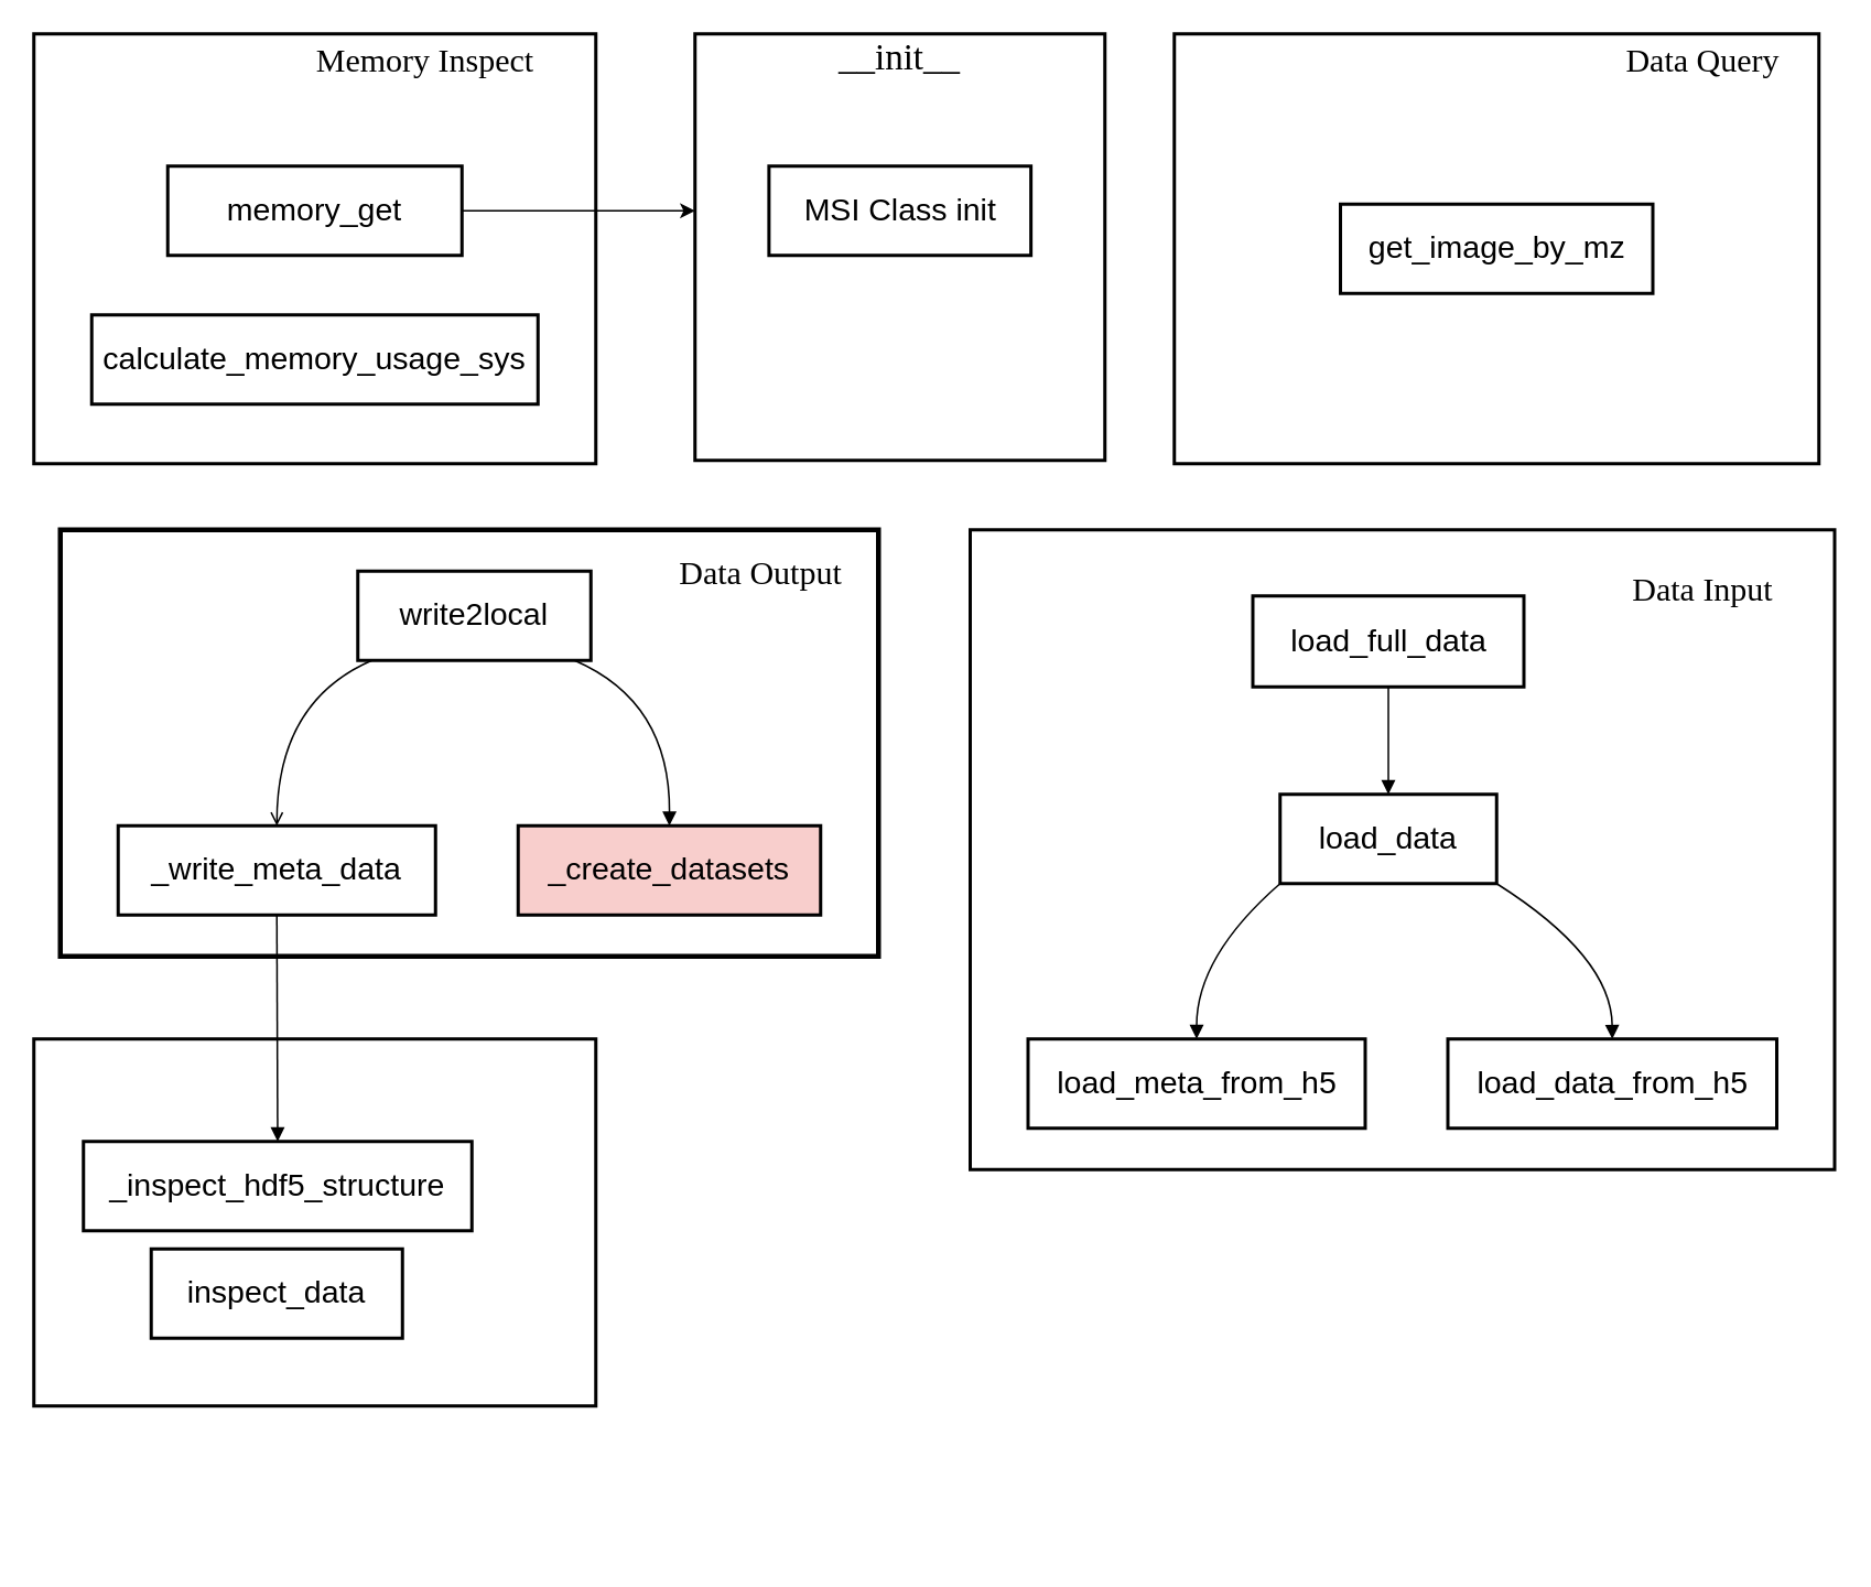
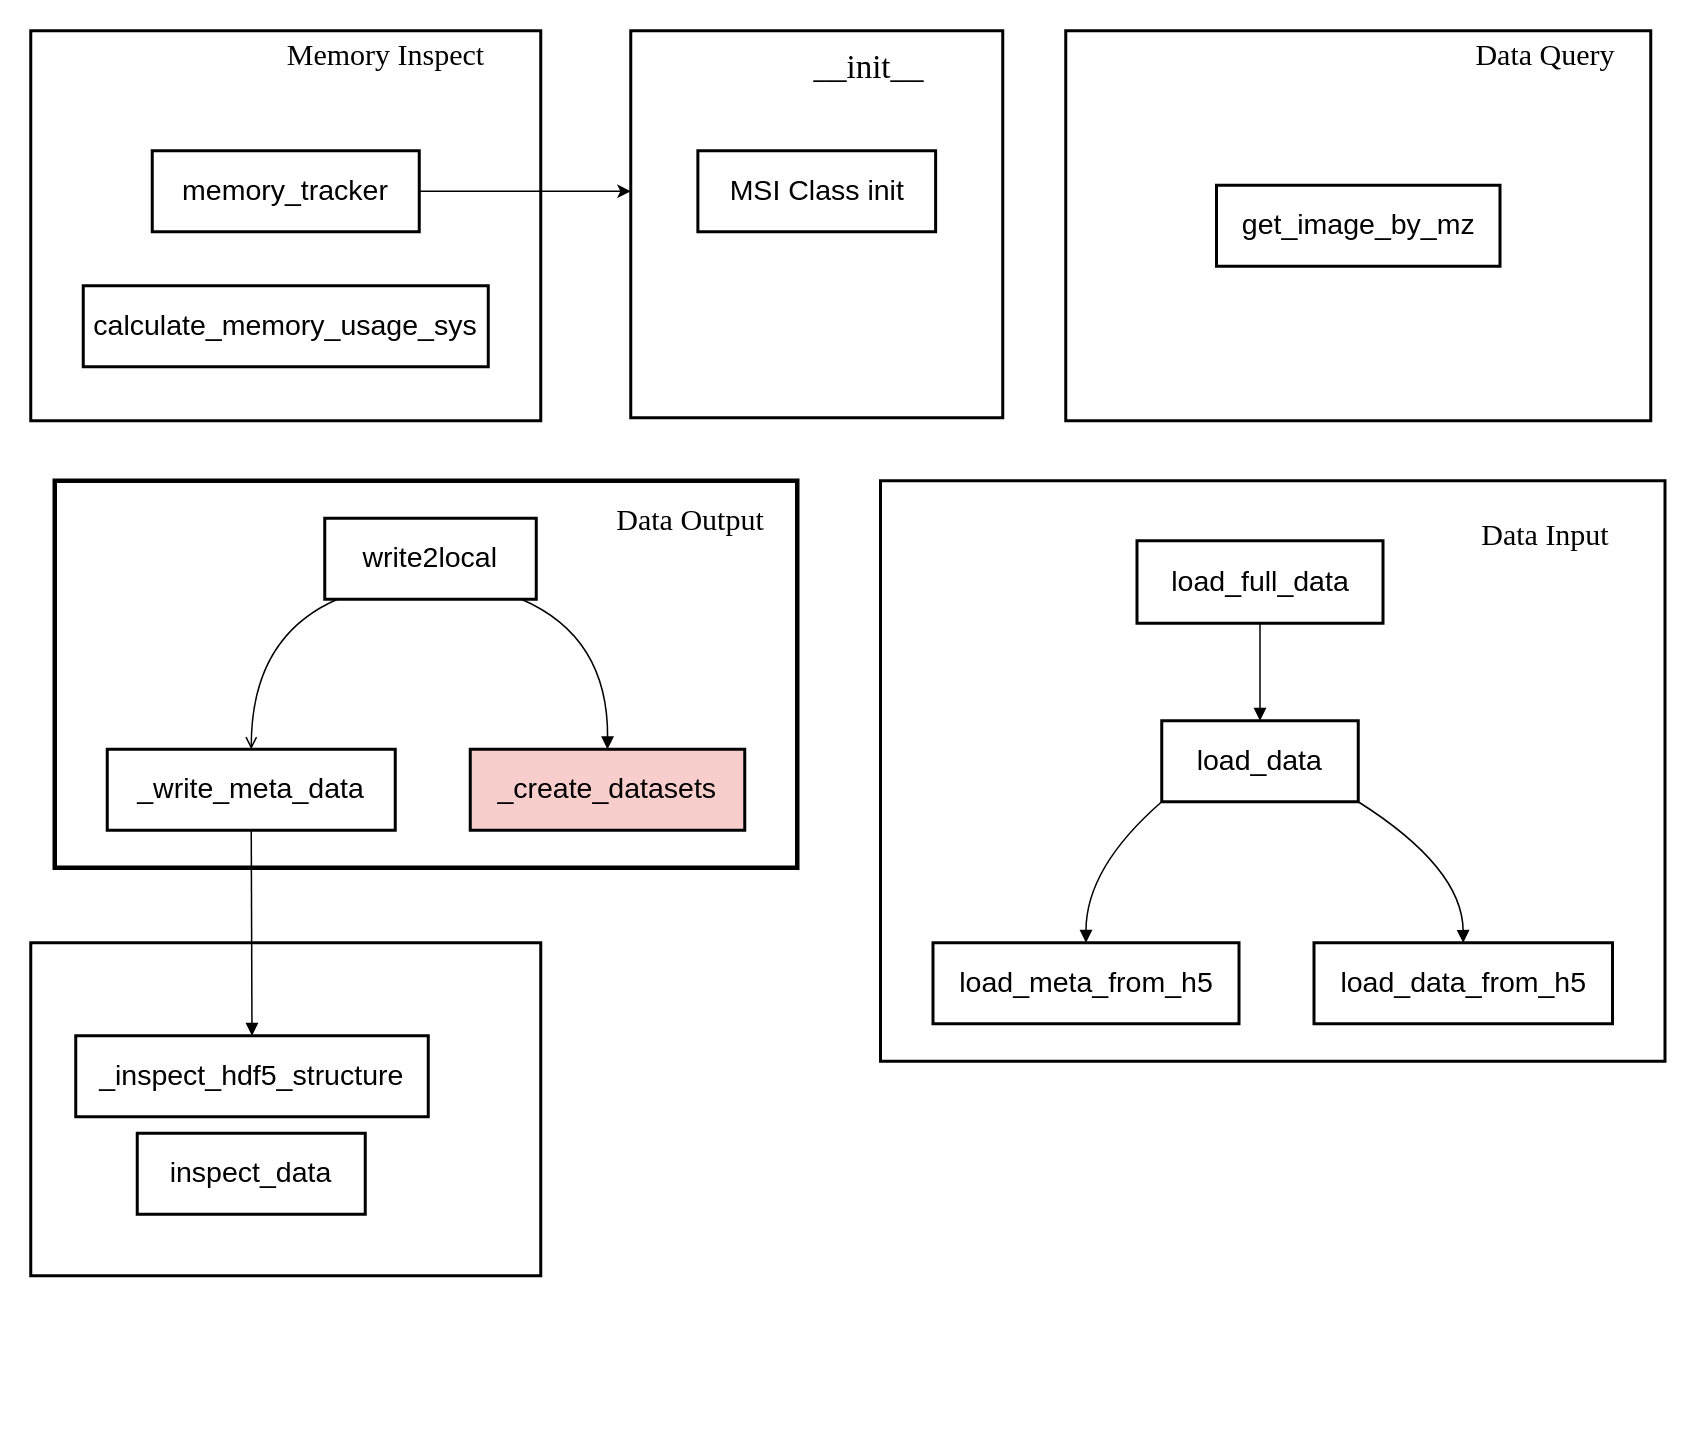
- <mxCell id="31" value="&lt;span style=&quot;font-family: &amp;quot;Comic Sans MS&amp;quot;; font-style: normal; font-variant-ligatures: normal; font-variant-caps: normal; font-weight: 400; letter-spacing: normal; orphans: 2; text-align: center; text-indent: 0px; text-transform: none; widows: 2; word-spacing: 0px; -webkit-text-stroke-width: 0px; white-space: normal; text-decoration-thickness: initial; text-decoration-style: initial; text-decoration-color: initial; float: none; display: inline !important;&quot;&gt;__init__&lt;/span&gt;" style="text;html=1;align=center;verticalAlign=middle;whiteSpace=wrap;rounded=0;fontColor=default;labelBackgroundColor=default;fontSize=22;" parent="1" vertex="1"><mxGeometry x="474" y="20" width="140" height="30" as="geometry" /></mxCell>
+ <mxCell id="31" value="&lt;span style=&quot;font-family: &amp;quot;Comic Sans MS&amp;quot;; font-style: normal; font-variant-ligatures: normal; font-variant-caps: normal; font-weight: 400; letter-spacing: normal; orphans: 2; text-align: center; text-indent: 0px; text-transform: none; widows: 2; word-spacing: 0px; -webkit-text-stroke-width: 0px; white-space: normal; text-decoration-thickness: initial; text-decoration-style: initial; text-decoration-color: initial; float: none; display: inline !important;&quot;&gt;__init__&lt;/span&gt;" style="text;html=1;align=center;verticalAlign=middle;whiteSpace=wrap;rounded=0;fontColor=default;labelBackgroundColor=default;fontSize=22;" parent="1" vertex="1"><mxGeometry x="509" y="30" width="140" height="30" as="geometry" /></mxCell>
- <mxCell id="9" value="memory_get" style="whiteSpace=wrap;strokeWidth=2;fontSize=19;" parent="1" vertex="1"><mxGeometry x="101" y="100" width="178" height="54" as="geometry" /></mxCell>
+ <mxCell id="9" value="memory_tracker" style="whiteSpace=wrap;strokeWidth=2;fontSize=19;" parent="1" vertex="1"><mxGeometry x="101" y="100" width="178" height="54" as="geometry" /></mxCell>
